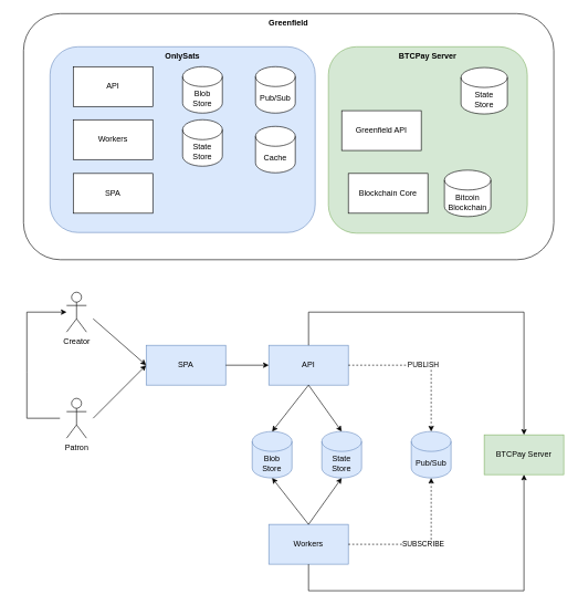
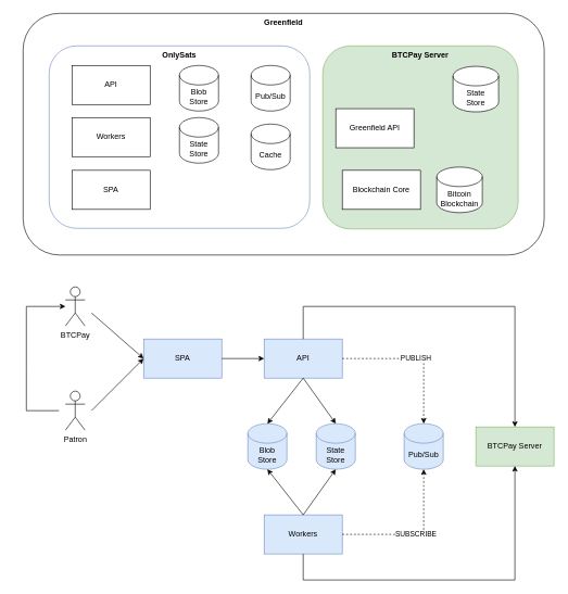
- <mxCell id="4" value="OnlySats" style="rounded=1;whiteSpace=wrap;html=1;verticalAlign=top;fontStyle=1;fillColor=#dae8fc;strokeColor=#6c8ebf;" vertex="1" parent="1"><mxGeometry x="75" y="70" width="400" height="280" as="geometry" /></mxCell>
+ <mxCell id="4" value="OnlySats" style="rounded=1;whiteSpace=wrap;html=1;verticalAlign=top;fontStyle=1;fillColor=#ffffff;strokeColor=#6c8ebf;" vertex="1" parent="1"><mxGeometry x="75" y="70" width="400" height="280" as="geometry" /></mxCell>
- <mxCell id="17" value="Creator" style="shape=umlActor;verticalLabelPosition=bottom;verticalAlign=top;html=1;outlineConnect=0;" vertex="1" parent="1"><mxGeometry x="100" y="440" width="30" height="60" as="geometry" /></mxCell>
+ <mxCell id="17" value="BTCPay" style="shape=umlActor;verticalLabelPosition=bottom;verticalAlign=top;html=1;outlineConnect=0;" vertex="1" parent="1"><mxGeometry x="100" y="440" width="30" height="60" as="geometry" /></mxCell>
